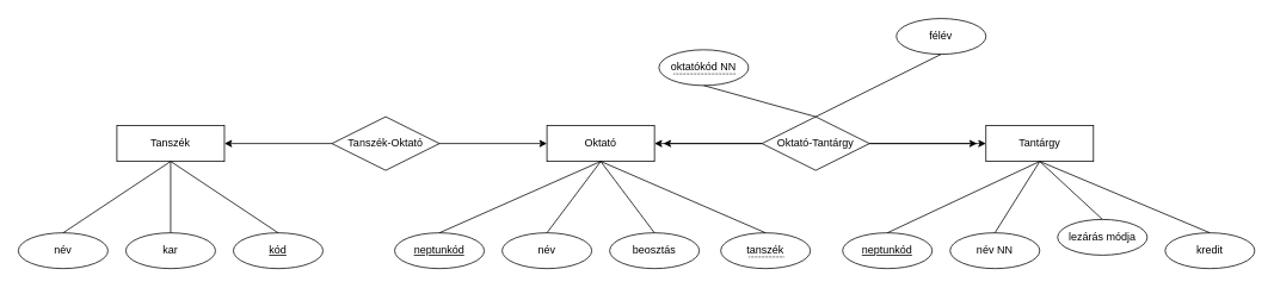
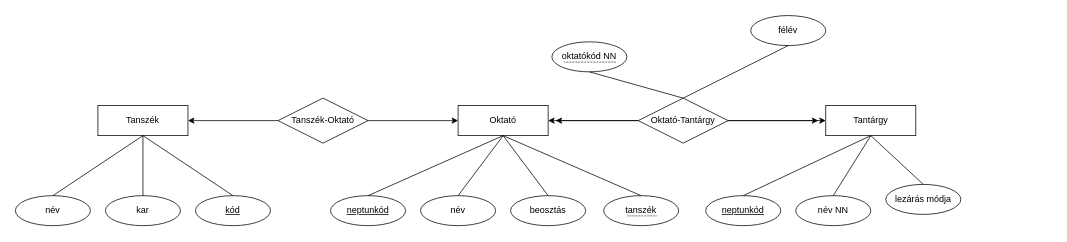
- <mxCell id="25" value="" style="endArrow=none;html=1;rounded=0;exitX=0.5;exitY=1;exitDx=0;exitDy=0;entryX=0.5;entryY=0;entryDx=0;entryDy=0;" edge="1" parent="1" source="4" target="21"><mxGeometry width="50" height="50" relative="1" as="geometry"><mxPoint x="880" y="130" as="sourcePoint" /><mxPoint x="930" y="80" as="targetPoint" /></mxGeometry></mxCell>
- <mxCell id="21" value="kredit" style="ellipse;whiteSpace=wrap;html=1;align=center;" vertex="1" parent="1"><mxGeometry x="1300" y="260" width="100" height="40" as="geometry" /></mxCell>
